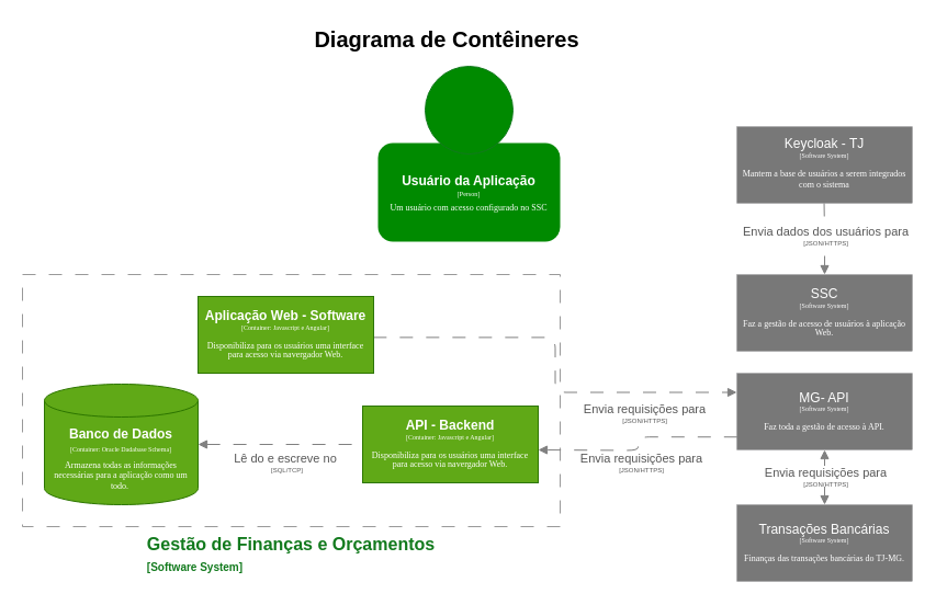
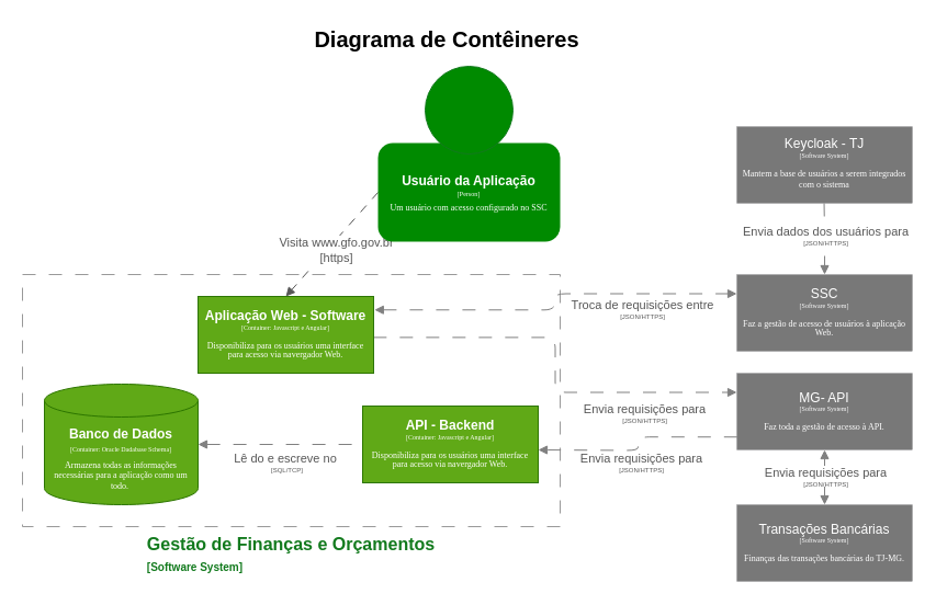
+ <mxCell id="9" value="" style="endArrow=block;html=1;rounded=0;exitX=0;exitY=0.5;exitDx=0;exitDy=0;entryX=0.5;entryY=0;entryDx=0;entryDy=0;dashed=1;dashPattern=8 8;strokeColor=#575757;endFill=1;" parent="1" source="12" target="6" edge="1"><mxGeometry width="50" height="50" relative="1" as="geometry"><mxPoint x="184" y="190" as="sourcePoint" /><mxPoint x="124" y="240" as="targetPoint" /></mxGeometry></mxCell>
+ <mxCell id="10" value="&lt;font style=&quot;color: rgb(87, 87, 87);&quot;&gt;Visita www.gfo.gov.br&lt;/font&gt;&lt;div&gt;&lt;font style=&quot;color: rgb(87, 87, 87);&quot;&gt;[https]&lt;/font&gt;&lt;/div&gt;" style="edgeLabel;html=1;align=center;verticalAlign=middle;resizable=0;points=[];" parent="9" vertex="1" connectable="0"><mxGeometry x="-0.37" relative="1" as="geometry"><mxPoint x="-12" y="23" as="offset" /></mxGeometry></mxCell>
+ <mxCell id="23" value="" style="edgeStyle=orthogonalEdgeStyle;rounded=1;orthogonalLoop=1;jettySize=auto;html=1;curved=0;strokeColor=light-dark(#808080, #ededed);dashed=1;dashPattern=12 12;entryX=0;entryY=0.25;entryDx=0;entryDy=0;exitX=1.005;exitY=0.175;exitDx=0;exitDy=0;endArrow=block;endFill=1;startArrow=block;startFill=1;exitPerimeter=0;" parent="1" source="6" target="8" edge="1"><mxGeometry relative="1" as="geometry"><mxPoint x="644" y="130" as="sourcePoint" /><mxPoint x="644" y="260" as="targetPoint" /></mxGeometry></mxCell>
+ <mxCell id="24" value="&lt;font style=&quot;color: rgb(87, 87, 87); line-height: 50%;&quot;&gt;Troca de requisições entre&lt;/font&gt;&lt;div style=&quot;line-height: 50%;&quot;&gt;&lt;font style=&quot;font-size: 6px; color: rgb(87, 87, 87); line-height: 50%;&quot;&gt;[JSON/HTTPS]&lt;/font&gt;&lt;/div&gt;" style="edgeLabel;html=1;align=center;verticalAlign=middle;resizable=0;points=[];" parent="23" vertex="1" connectable="0"><mxGeometry x="-0.14" relative="1" as="geometry"><mxPoint x="96" y="-2" as="offset" /></mxGeometry></mxCell>
- <mxCell id="8" value="&lt;div style=&quot;line-height: 70%;&quot;&gt;SSC&lt;br&gt;&lt;div&gt;&lt;font style=&quot;font-size: 6px; line-height: 70%;&quot; face=&quot;Verdana&quot;&gt;[Software System]&lt;/font&gt;&lt;/div&gt;&lt;div&gt;&lt;font style=&quot;font-size: 6px; line-height: 70%;&quot; face=&quot;Verdana&quot;&gt;&lt;br&gt;&lt;/font&gt;&lt;/div&gt;&lt;div&gt;&lt;font style=&quot;line-height: 70%; font-size: 8px;&quot; face=&quot;Verdana&quot;&gt;Faz a gestão de acesso de usuários à aplicação Web.&lt;/font&gt;&lt;/div&gt;&lt;/div&gt;" style="rounded=0;whiteSpace=wrap;html=1;fillColor=light-dark(#787878, #515151);strokeColor=#36393d;fontColor=#FFFFFF;strokeWidth=0;" parent="1" vertex="1"><mxGeometry x="671" y="250" width="160" height="70" as="geometry" /></mxCell>
+ <mxCell id="8" value="&lt;div style=&quot;line-height: 70%;&quot;&gt;SSC&lt;br&gt;&lt;div&gt;&lt;font style=&quot;font-size: 6px; line-height: 70%;&quot; face=&quot;Verdana&quot;&gt;[Software System]&lt;/font&gt;&lt;/div&gt;&lt;div&gt;&lt;font style=&quot;font-size: 6px; line-height: 70%;&quot; face=&quot;Verdana&quot;&gt;&lt;br&gt;&lt;/font&gt;&lt;/div&gt;&lt;div&gt;&lt;font style=&quot;line-height: 70%; font-size: 8px;&quot; face=&quot;Verdana&quot;&gt;Faz a gestão de acesso de usuários à aplicação Web.&lt;/font&gt;&lt;/div&gt;&lt;/div&gt;" style="rounded=0;whiteSpace=wrap;html=1;fillColor=light-dark(#787878, #515151);strokeColor=#36393d;fontColor=#FFFFFF;strokeWidth=0;dashed=1;" parent="1" vertex="1"><mxGeometry x="671" y="250" width="160" height="70" as="geometry" /></mxCell>
